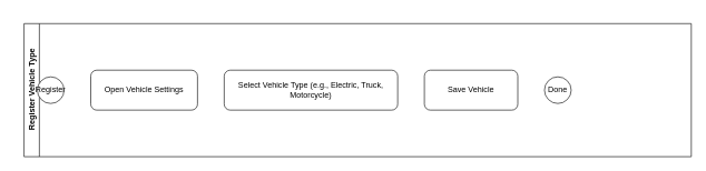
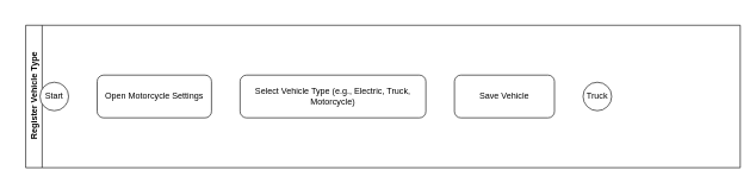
- <mxCell id="3" value="Register" style="ellipse;whiteSpace=wrap;html=1;aspect=fixed;" vertex="1" parent="2"><mxGeometry x="20" y="80" width="40" height="40" as="geometry" /></mxCell>
+ <mxCell id="3" value="Start" style="ellipse;whiteSpace=wrap;html=1;aspect=fixed;" vertex="1" parent="2"><mxGeometry x="20" y="80" width="40" height="40" as="geometry" /></mxCell>
- <mxCell id="4" value="Open Vehicle Settings" style="rounded=1;whiteSpace=wrap;html=1;" vertex="1" parent="2"><mxGeometry x="100" y="70" width="160" height="60" as="geometry" /></mxCell>
+ <mxCell id="4" value="Open Motorcycle Settings" style="rounded=1;whiteSpace=wrap;html=1;" vertex="1" parent="2"><mxGeometry x="100" y="70" width="160" height="60" as="geometry" /></mxCell>
- <mxCell id="7" value="Done" style="ellipse;whiteSpace=wrap;html=1;aspect=fixed;" vertex="1" parent="2"><mxGeometry x="780" y="80" width="40" height="40" as="geometry" /></mxCell>
+ <mxCell id="7" value="Truck" style="ellipse;whiteSpace=wrap;html=1;aspect=fixed;" vertex="1" parent="2"><mxGeometry x="780" y="80" width="40" height="40" as="geometry" /></mxCell>
